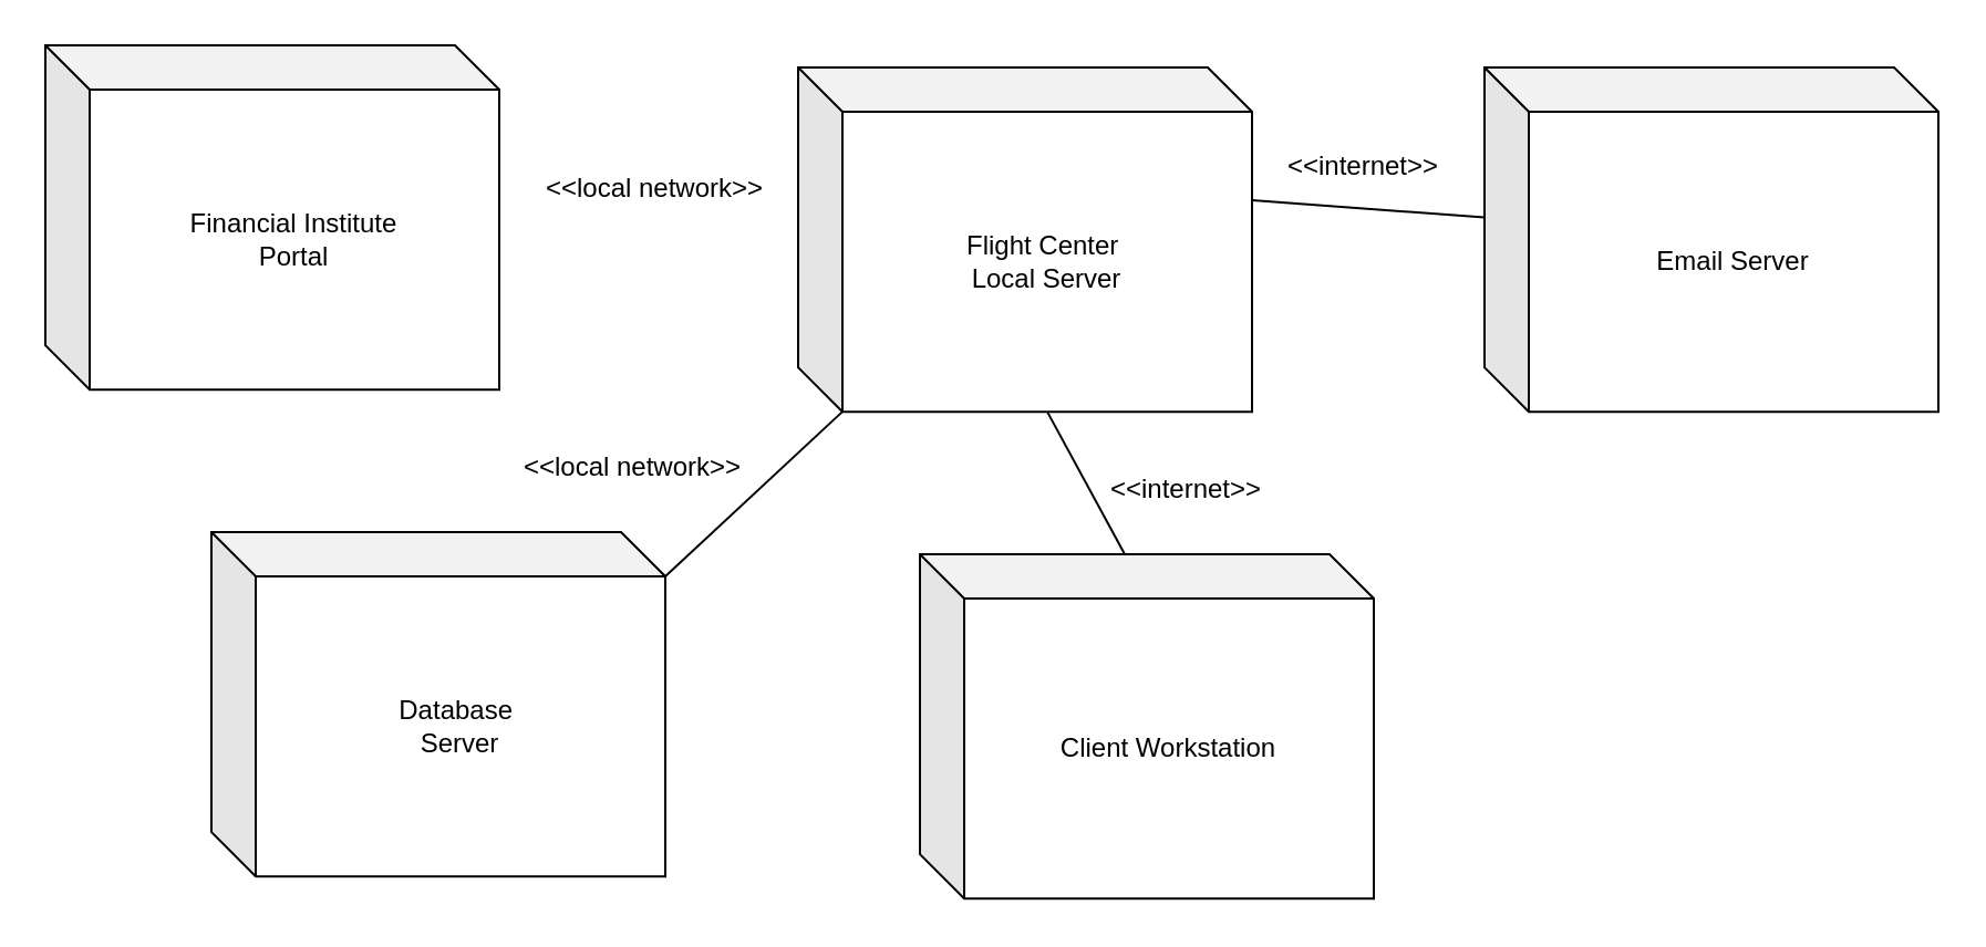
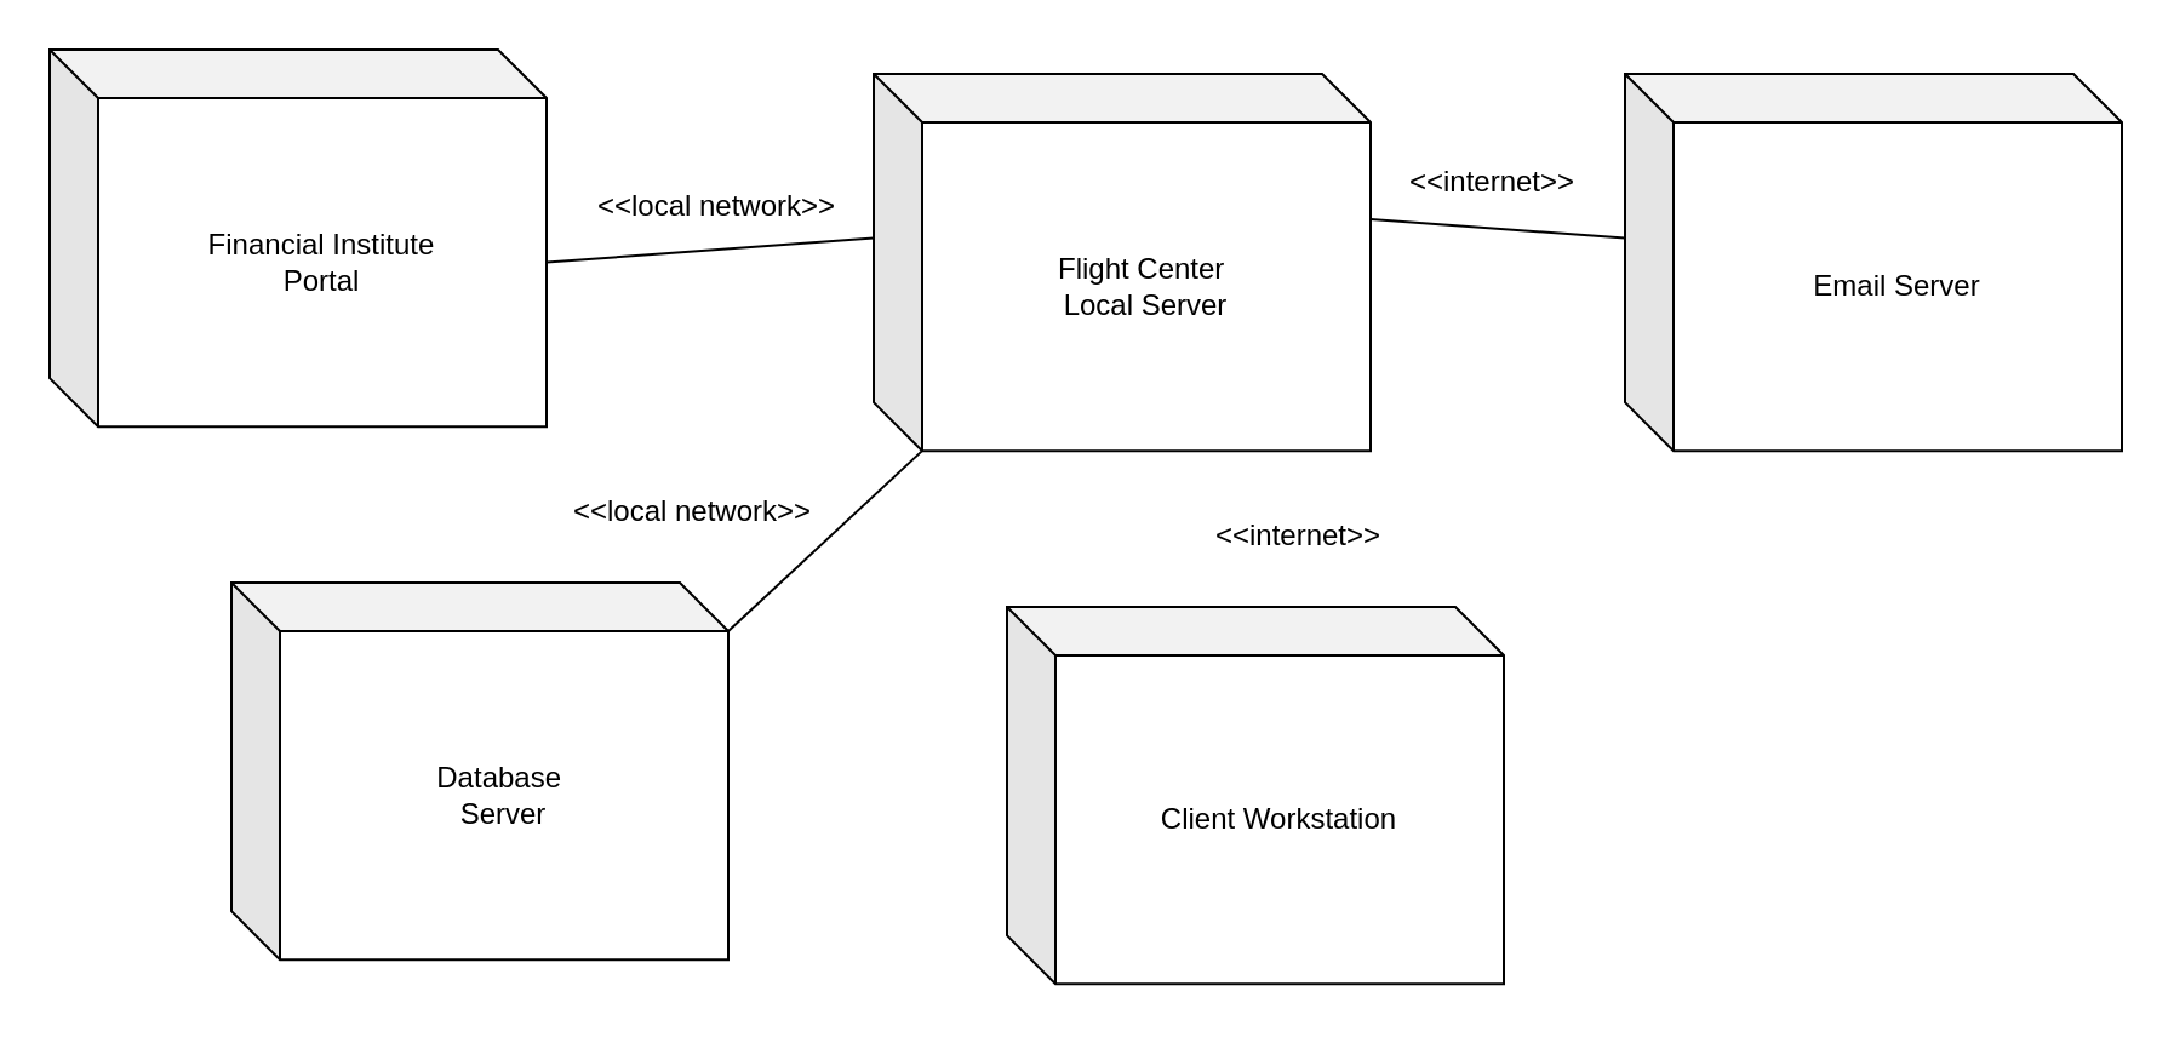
+ <mxCell id="7" value="" style="endArrow=none;html=1;rounded=0;entryX=0;entryY=0;entryDx=0;entryDy=67.785;entryPerimeter=0;exitX=0;exitY=0;exitDx=205;exitDy=87.785;exitPerimeter=0;" parent="1" source="5" target="2" edge="1"><mxGeometry width="50" height="50" relative="1" as="geometry"><mxPoint x="640" y="210" as="sourcePoint" /><mxPoint x="690" y="160" as="targetPoint" /></mxGeometry></mxCell>
- <mxCell id="9" value="" style="endArrow=none;html=1;rounded=0;entryX=0;entryY=0;entryDx=112.5;entryDy=155.57;entryPerimeter=0;exitX=0;exitY=0;exitDx=92.5;exitDy=0;exitPerimeter=0;" parent="1" source="4" target="2" edge="1"><mxGeometry width="50" height="50" relative="1" as="geometry"><mxPoint x="310" y="269.995" as="sourcePoint" /><mxPoint x="390" y="195.57" as="targetPoint" /></mxGeometry></mxCell>
